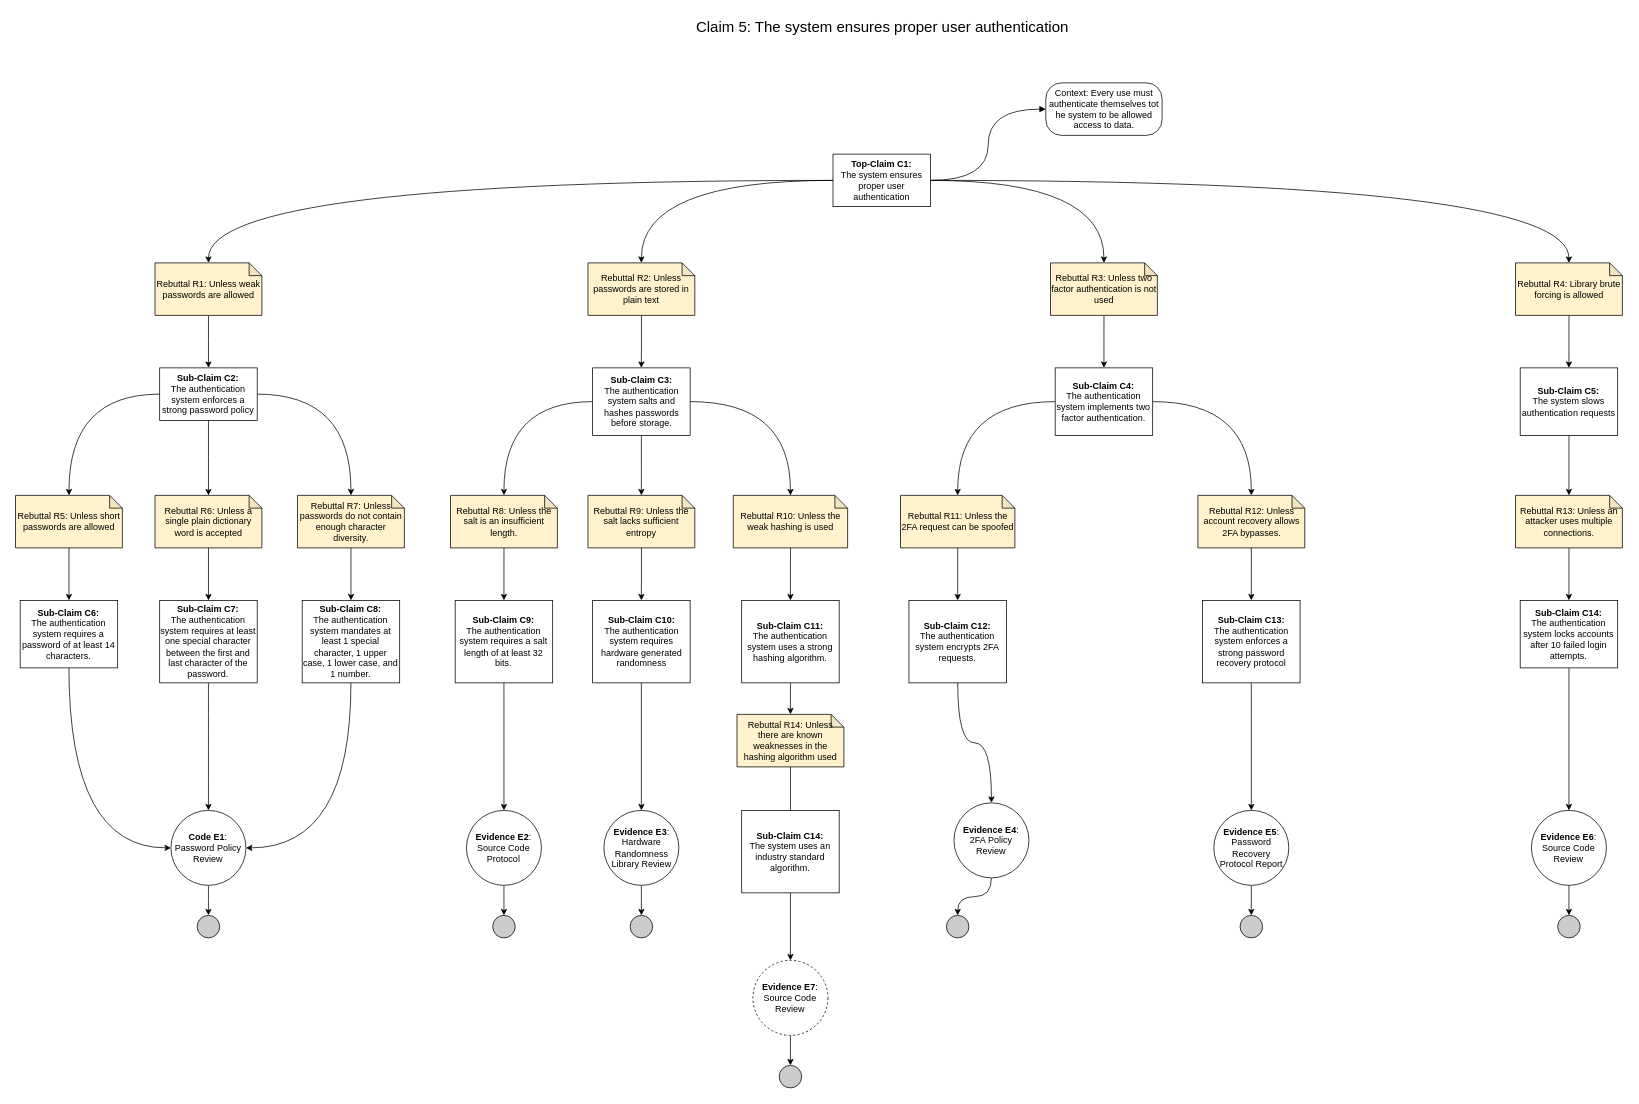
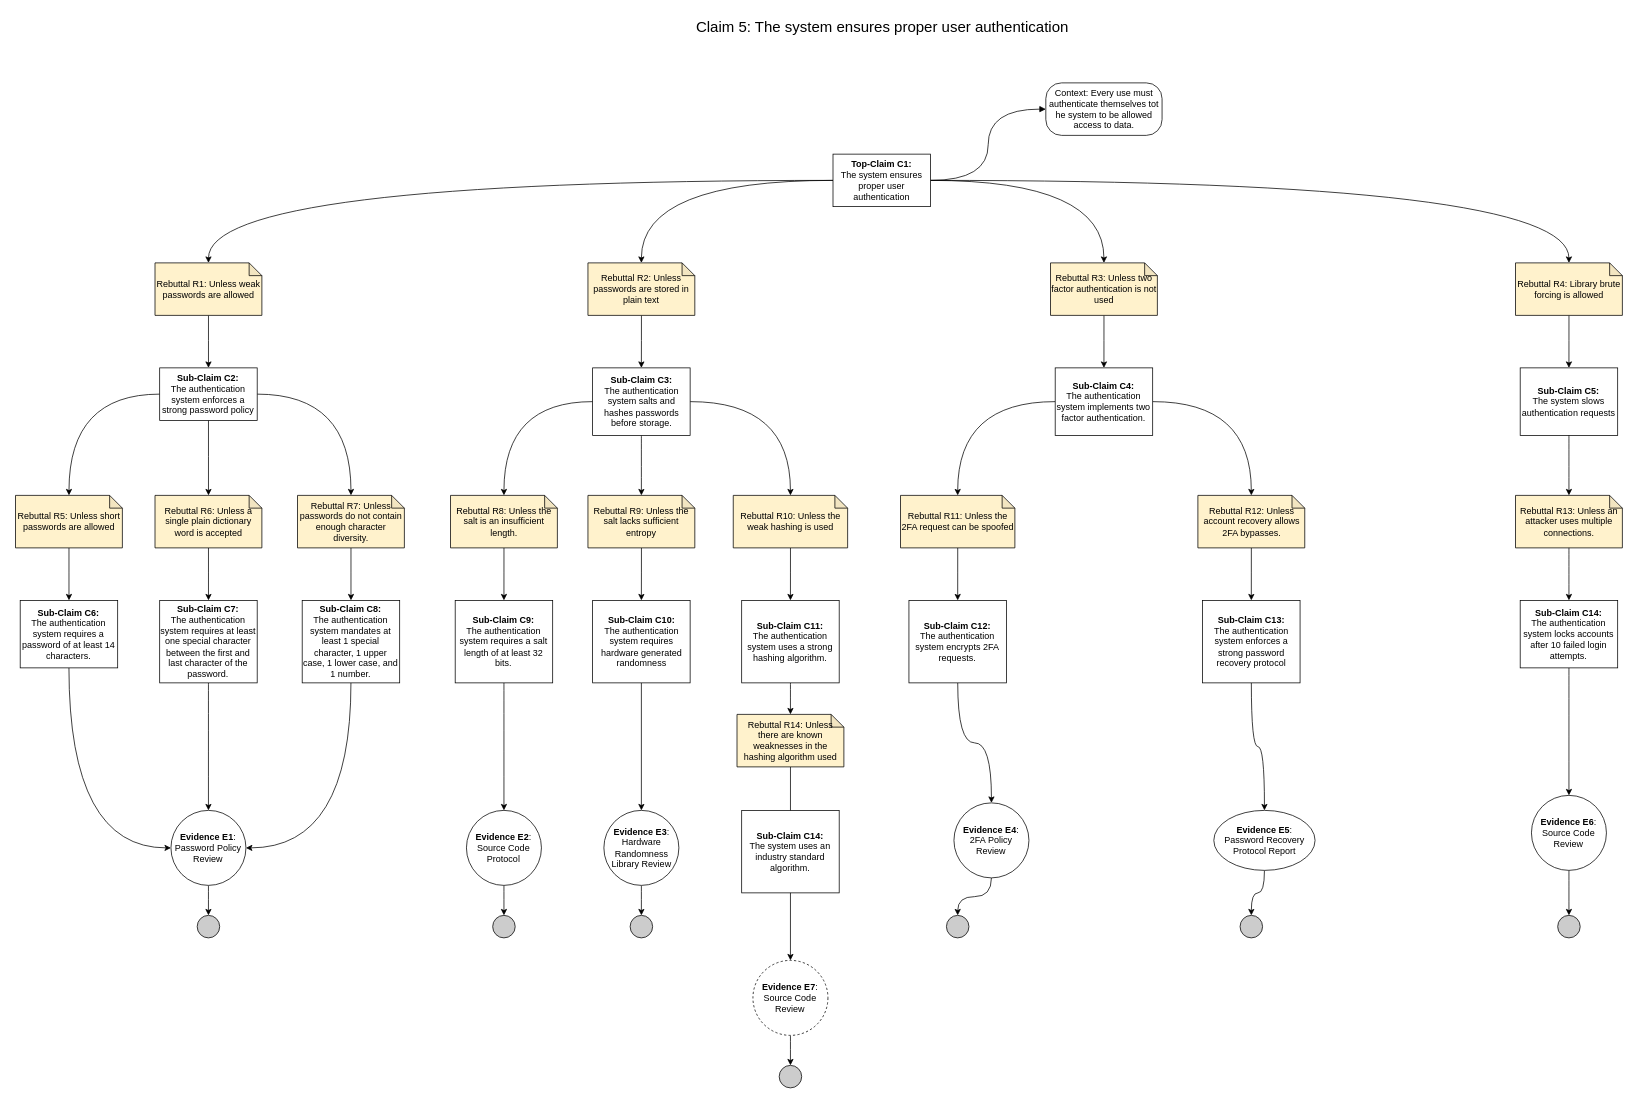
- <mxCell id="71" value="&lt;b&gt;Code E1&lt;/b&gt;:&lt;br&gt;Password Policy Review" style="ellipse;whiteSpace=wrap;html=1;aspect=fixed;fillColor=#ffffff;rounded=0;" parent="1" vertex="1"><mxGeometry x="227.25" y="1080" width="100" height="100" as="geometry" /></mxCell>
+ <mxCell id="71" value="&lt;b&gt;Evidence E1&lt;/b&gt;:&lt;br&gt;Password Policy Review" style="ellipse;whiteSpace=wrap;html=1;aspect=fixed;fillColor=#ffffff;rounded=0;" parent="1" vertex="1"><mxGeometry x="227.25" y="1080" width="100" height="100" as="geometry" /></mxCell>
- <mxCell id="77" value="&lt;b&gt;Evidence E5&lt;/b&gt;:&lt;br&gt;Password Recovery Protocol Report" style="ellipse;whiteSpace=wrap;html=1;aspect=fixed;fillColor=#ffffff;rounded=0;" parent="1" vertex="1"><mxGeometry x="1617.75" y="1080" width="100" height="100" as="geometry" /></mxCell>
+ <mxCell id="77" value="&lt;b&gt;Evidence E5&lt;/b&gt;:&lt;br&gt;Password Recovery Protocol Report" style="ellipse;whiteSpace=wrap;html=1;aspect=fixed;fillColor=#ffffff;rounded=0;" parent="1" vertex="1"><mxGeometry x="1617.75" y="1080" width="135" height="80" as="geometry" /></mxCell>
- <mxCell id="82" value="&lt;b&gt;Evidence E6&lt;/b&gt;: Source Code Review" style="ellipse;whiteSpace=wrap;html=1;aspect=fixed;fillColor=#ffffff;rounded=0;" parent="1" vertex="1"><mxGeometry x="2041.25" y="1080" width="100" height="100" as="geometry" /></mxCell>
+ <mxCell id="82" value="&lt;b&gt;Evidence E6&lt;/b&gt;: Source Code Review" style="ellipse;whiteSpace=wrap;html=1;aspect=fixed;fillColor=#ffffff;rounded=0;" parent="1" vertex="1"><mxGeometry x="2041.25" y="1060" width="100" height="100" as="geometry" /></mxCell>
